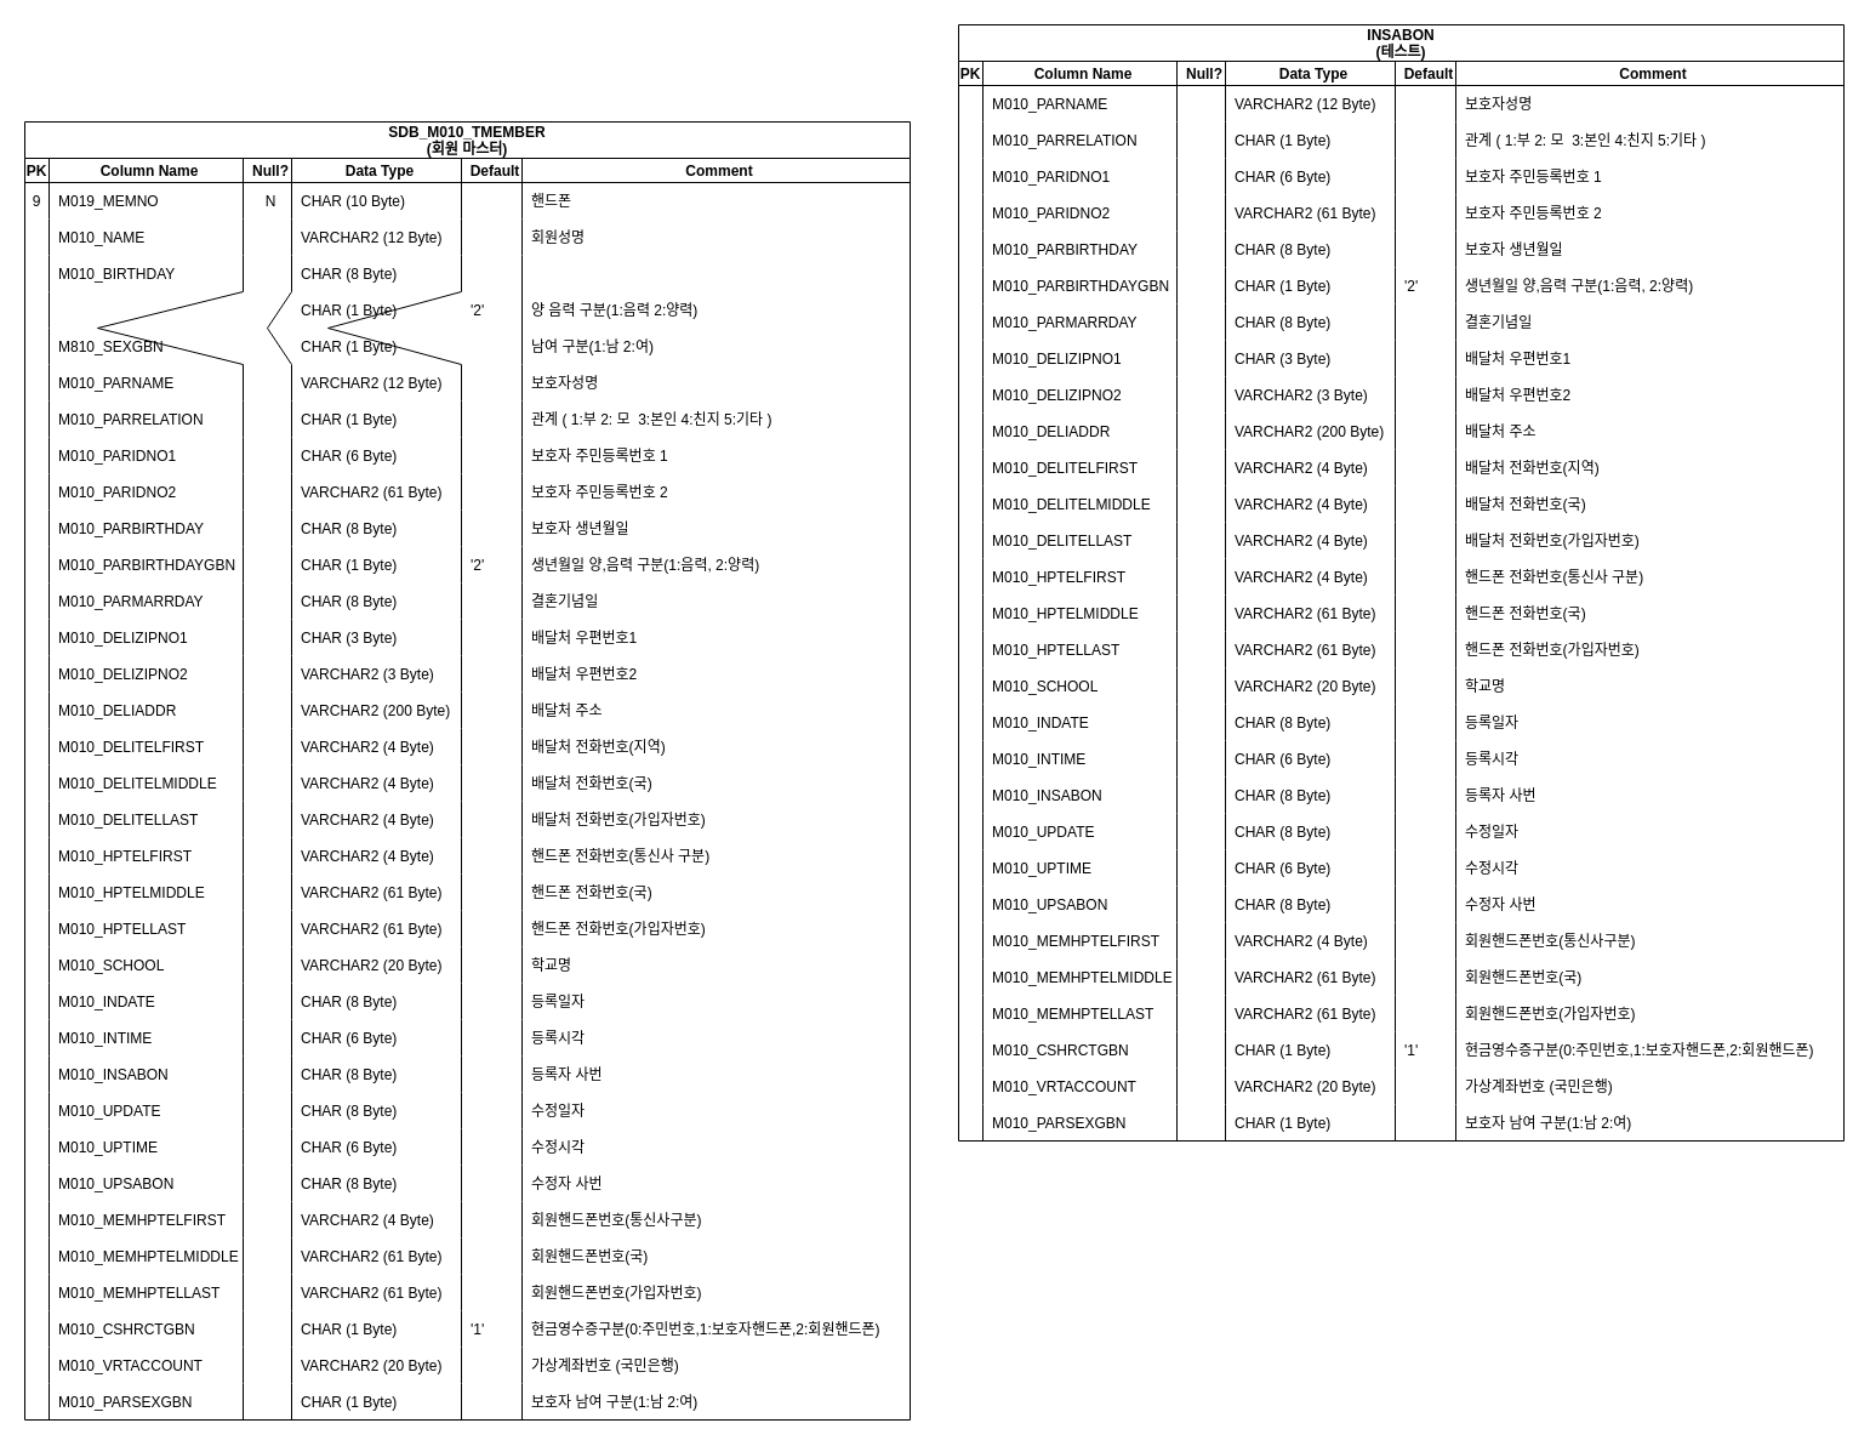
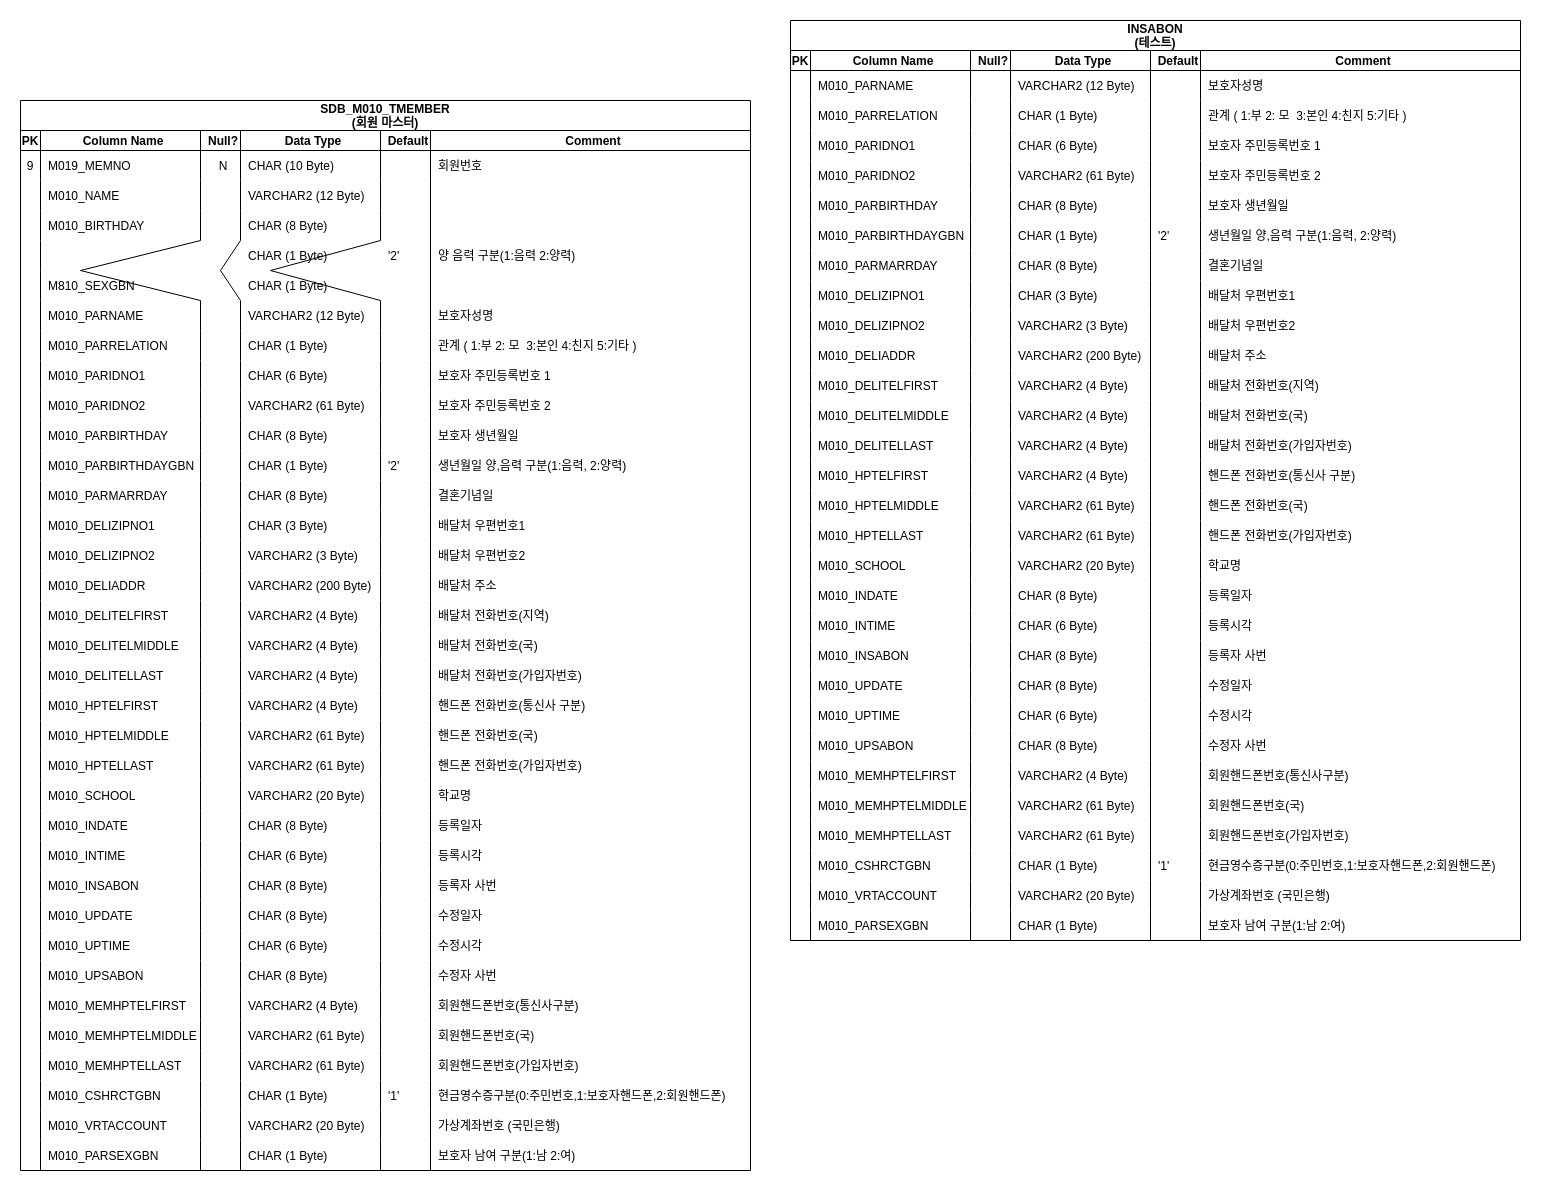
- <mxCell id="16" value="핸드폰" style="shape=partialRectangle;connectable=0;fillColor=none;top=0;left=0;bottom=0;right=0;align=left;spacingLeft=6;overflow=hidden;fontColor=default;strokeColor=default;" parent="10" vertex="1"><mxGeometry x="410" width="320" height="30" as="geometry"><mxRectangle width="320" height="30" as="alternateBounds" /></mxGeometry></mxCell>
+ <mxCell id="16" value="회원번호" style="shape=partialRectangle;connectable=0;fillColor=none;top=0;left=0;bottom=0;right=0;align=left;spacingLeft=6;overflow=hidden;fontColor=default;strokeColor=default;" parent="10" vertex="1"><mxGeometry x="410" width="320" height="30" as="geometry"><mxRectangle width="320" height="30" as="alternateBounds" /></mxGeometry></mxCell>
- <mxCell id="23" value="회원성명" style="shape=partialRectangle;connectable=0;fillColor=none;top=0;left=0;bottom=0;right=0;align=left;spacingLeft=6;overflow=hidden;fontColor=default;strokeColor=default;" parent="17" vertex="1"><mxGeometry x="410" width="320" height="30" as="geometry"><mxRectangle width="320" height="30" as="alternateBounds" /></mxGeometry></mxCell>
- <mxCell id="42" value="남여 구분(1:남 2:여)" style="shape=partialRectangle;connectable=0;fillColor=none;top=0;left=0;bottom=0;right=0;align=left;spacingLeft=6;overflow=hidden;fontColor=default;strokeColor=default;" parent="36" vertex="1"><mxGeometry x="410" width="320" height="30" as="geometry"><mxRectangle width="320" height="30" as="alternateBounds" /></mxGeometry></mxCell>
